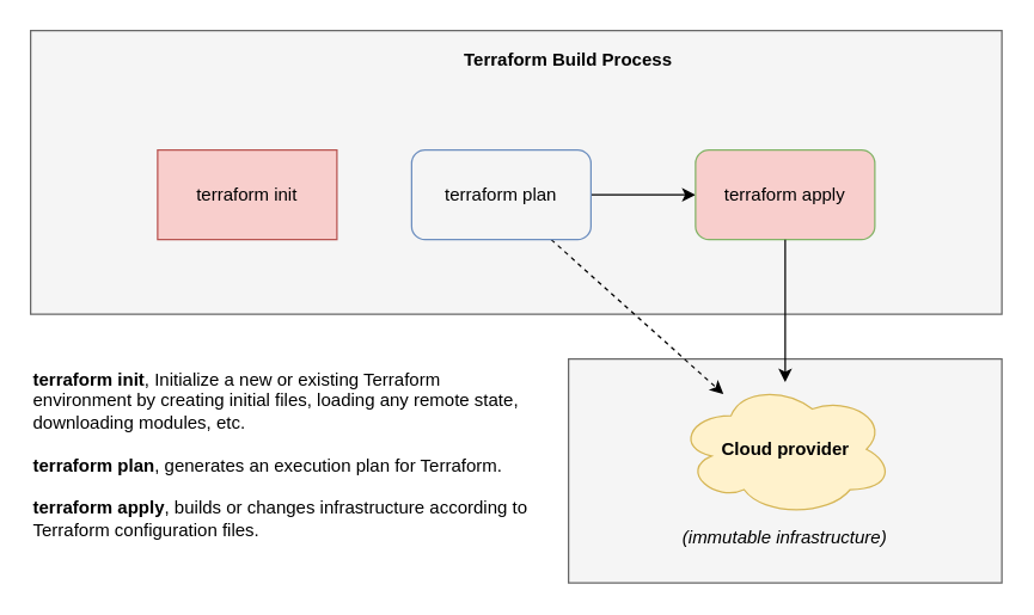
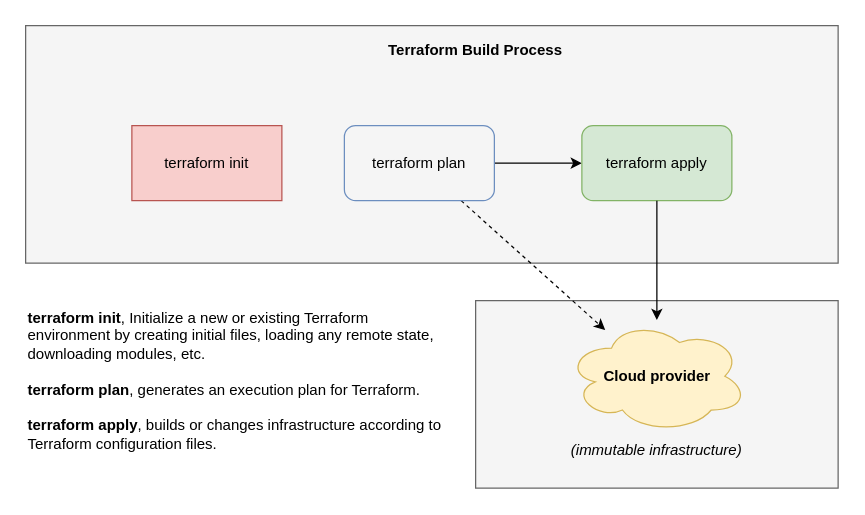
- <mxCell id="7" value="terraform apply" style="rounded=1;whiteSpace=wrap;html=1;fillColor=#f8cecc;strokeColor=#82b366;" vertex="1" parent="1"><mxGeometry x="465" y="100" width="120" height="60" as="geometry" /></mxCell>
+ <mxCell id="7" value="terraform apply" style="rounded=1;whiteSpace=wrap;html=1;fillColor=#d5e8d4;strokeColor=#82b366;" vertex="1" parent="1"><mxGeometry x="465" y="100" width="120" height="60" as="geometry" /></mxCell>
